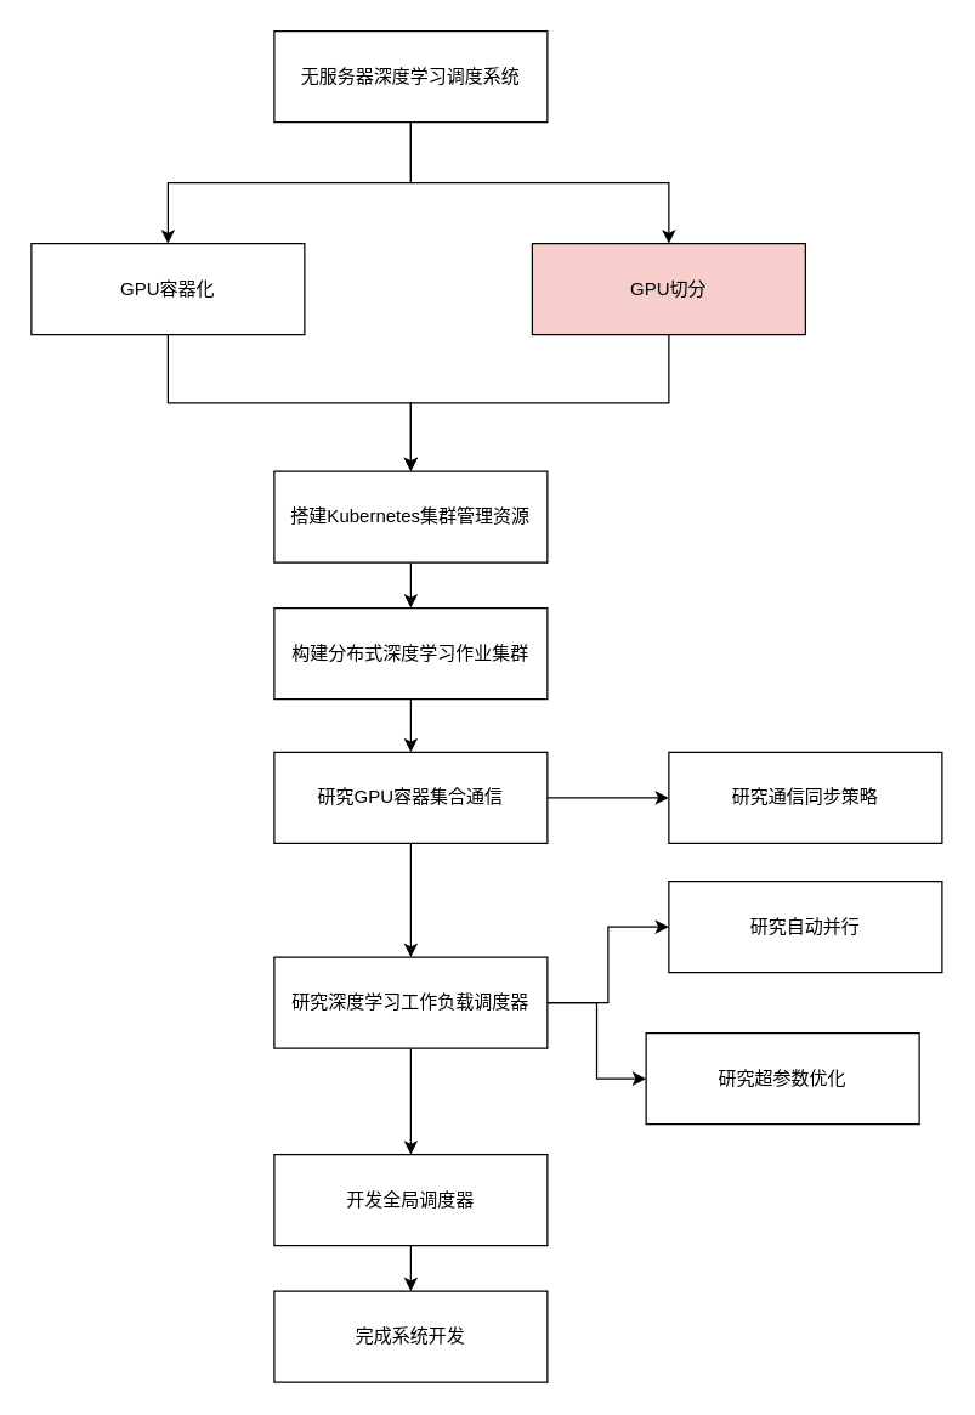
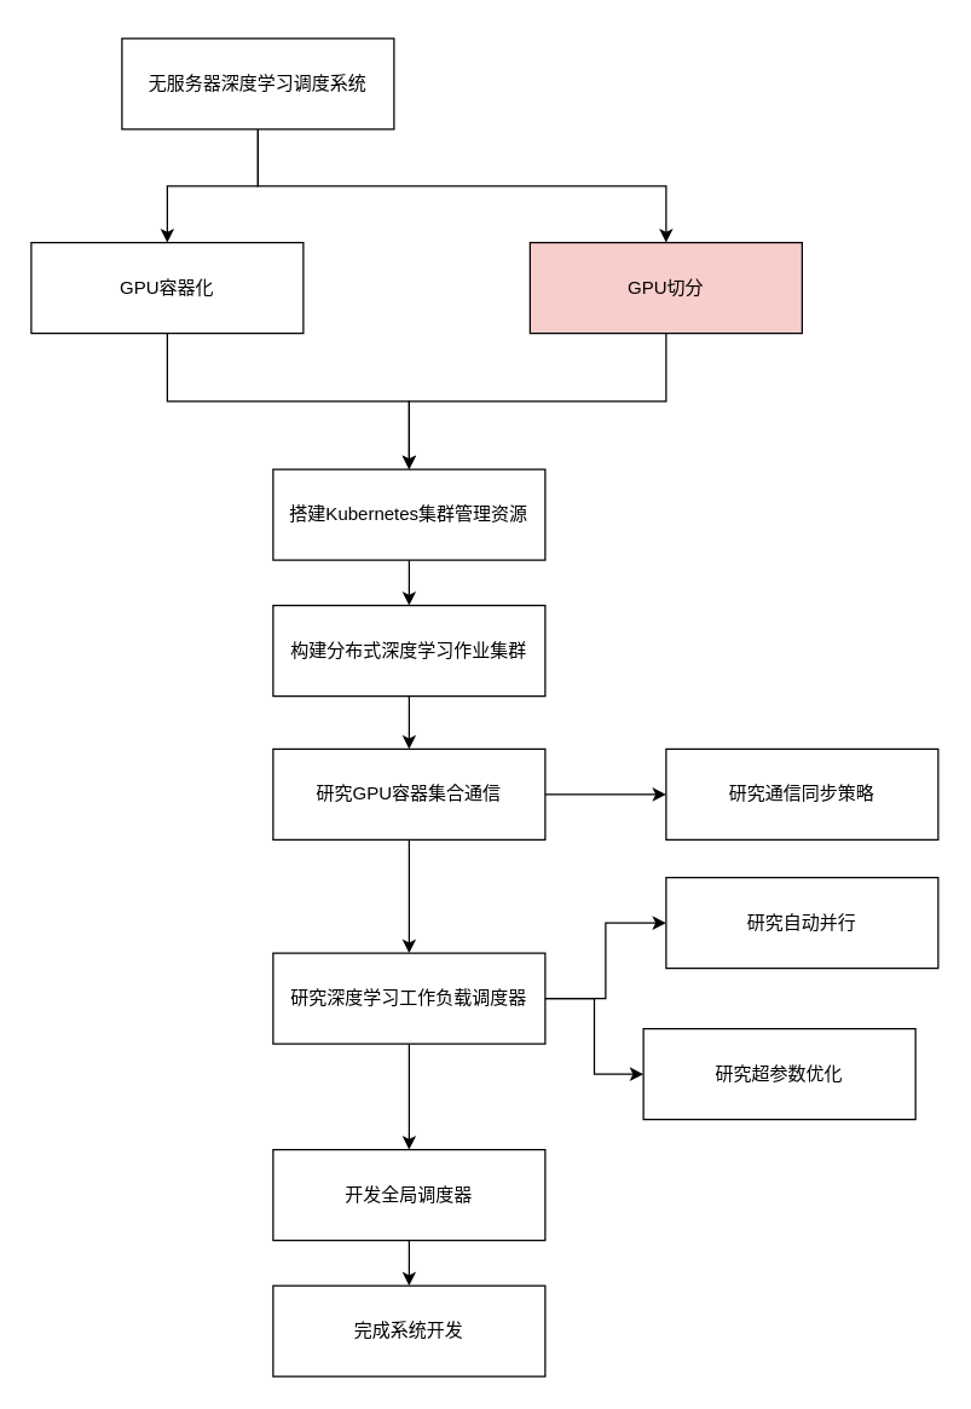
- <mxCell id="4" value="无服务器深度学习调度系统" style="rounded=0;whiteSpace=wrap;html=1;" vertex="1" parent="1"><mxGeometry x="180" y="20" width="180" height="60" as="geometry" /></mxCell>
+ <mxCell id="4" value="无服务器深度学习调度系统" style="rounded=0;whiteSpace=wrap;html=1;" vertex="1" parent="1"><mxGeometry x="80" y="25" width="180" height="60" as="geometry" /></mxCell>
